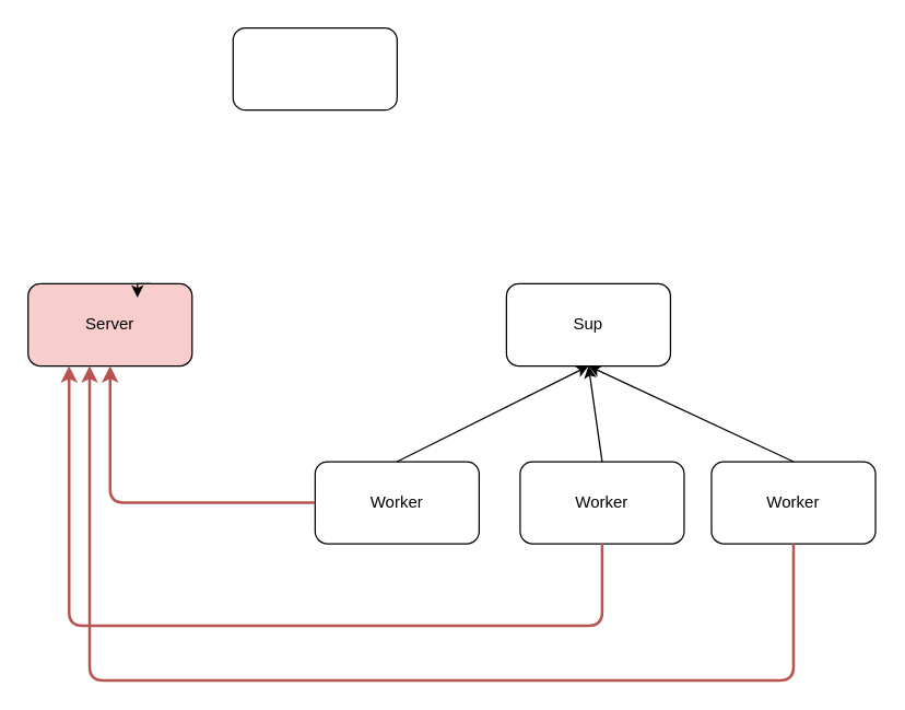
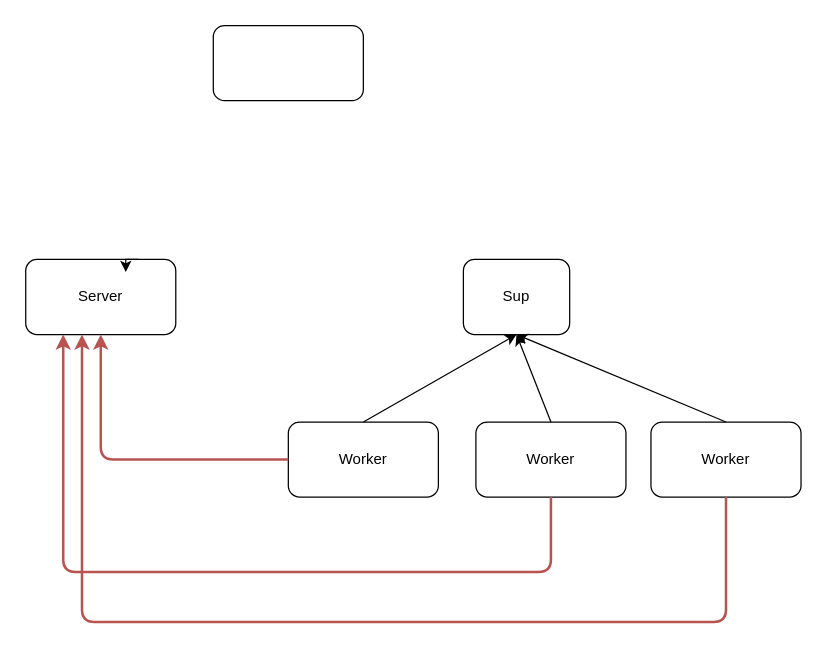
- <mxCell id="9" value="Server" style="rounded=1;whiteSpace=wrap;html=1;fillColor=#f8cecc;" vertex="1" parent="1"><mxGeometry x="20" y="207" width="120" height="60" as="geometry" /></mxCell>
+ <mxCell id="9" value="Server" style="rounded=1;whiteSpace=wrap;html=1;" vertex="1" parent="1"><mxGeometry x="20" y="207" width="120" height="60" as="geometry" /></mxCell>
- <mxCell id="3" value="Sup" style="rounded=1;whiteSpace=wrap;html=1;" vertex="1" parent="1"><mxGeometry x="370" y="207" width="120" height="60" as="geometry" /></mxCell>
+ <mxCell id="3" value="Sup" style="rounded=1;whiteSpace=wrap;html=1;" vertex="1" parent="1"><mxGeometry x="370" y="207" width="85" height="60" as="geometry" /></mxCell>
